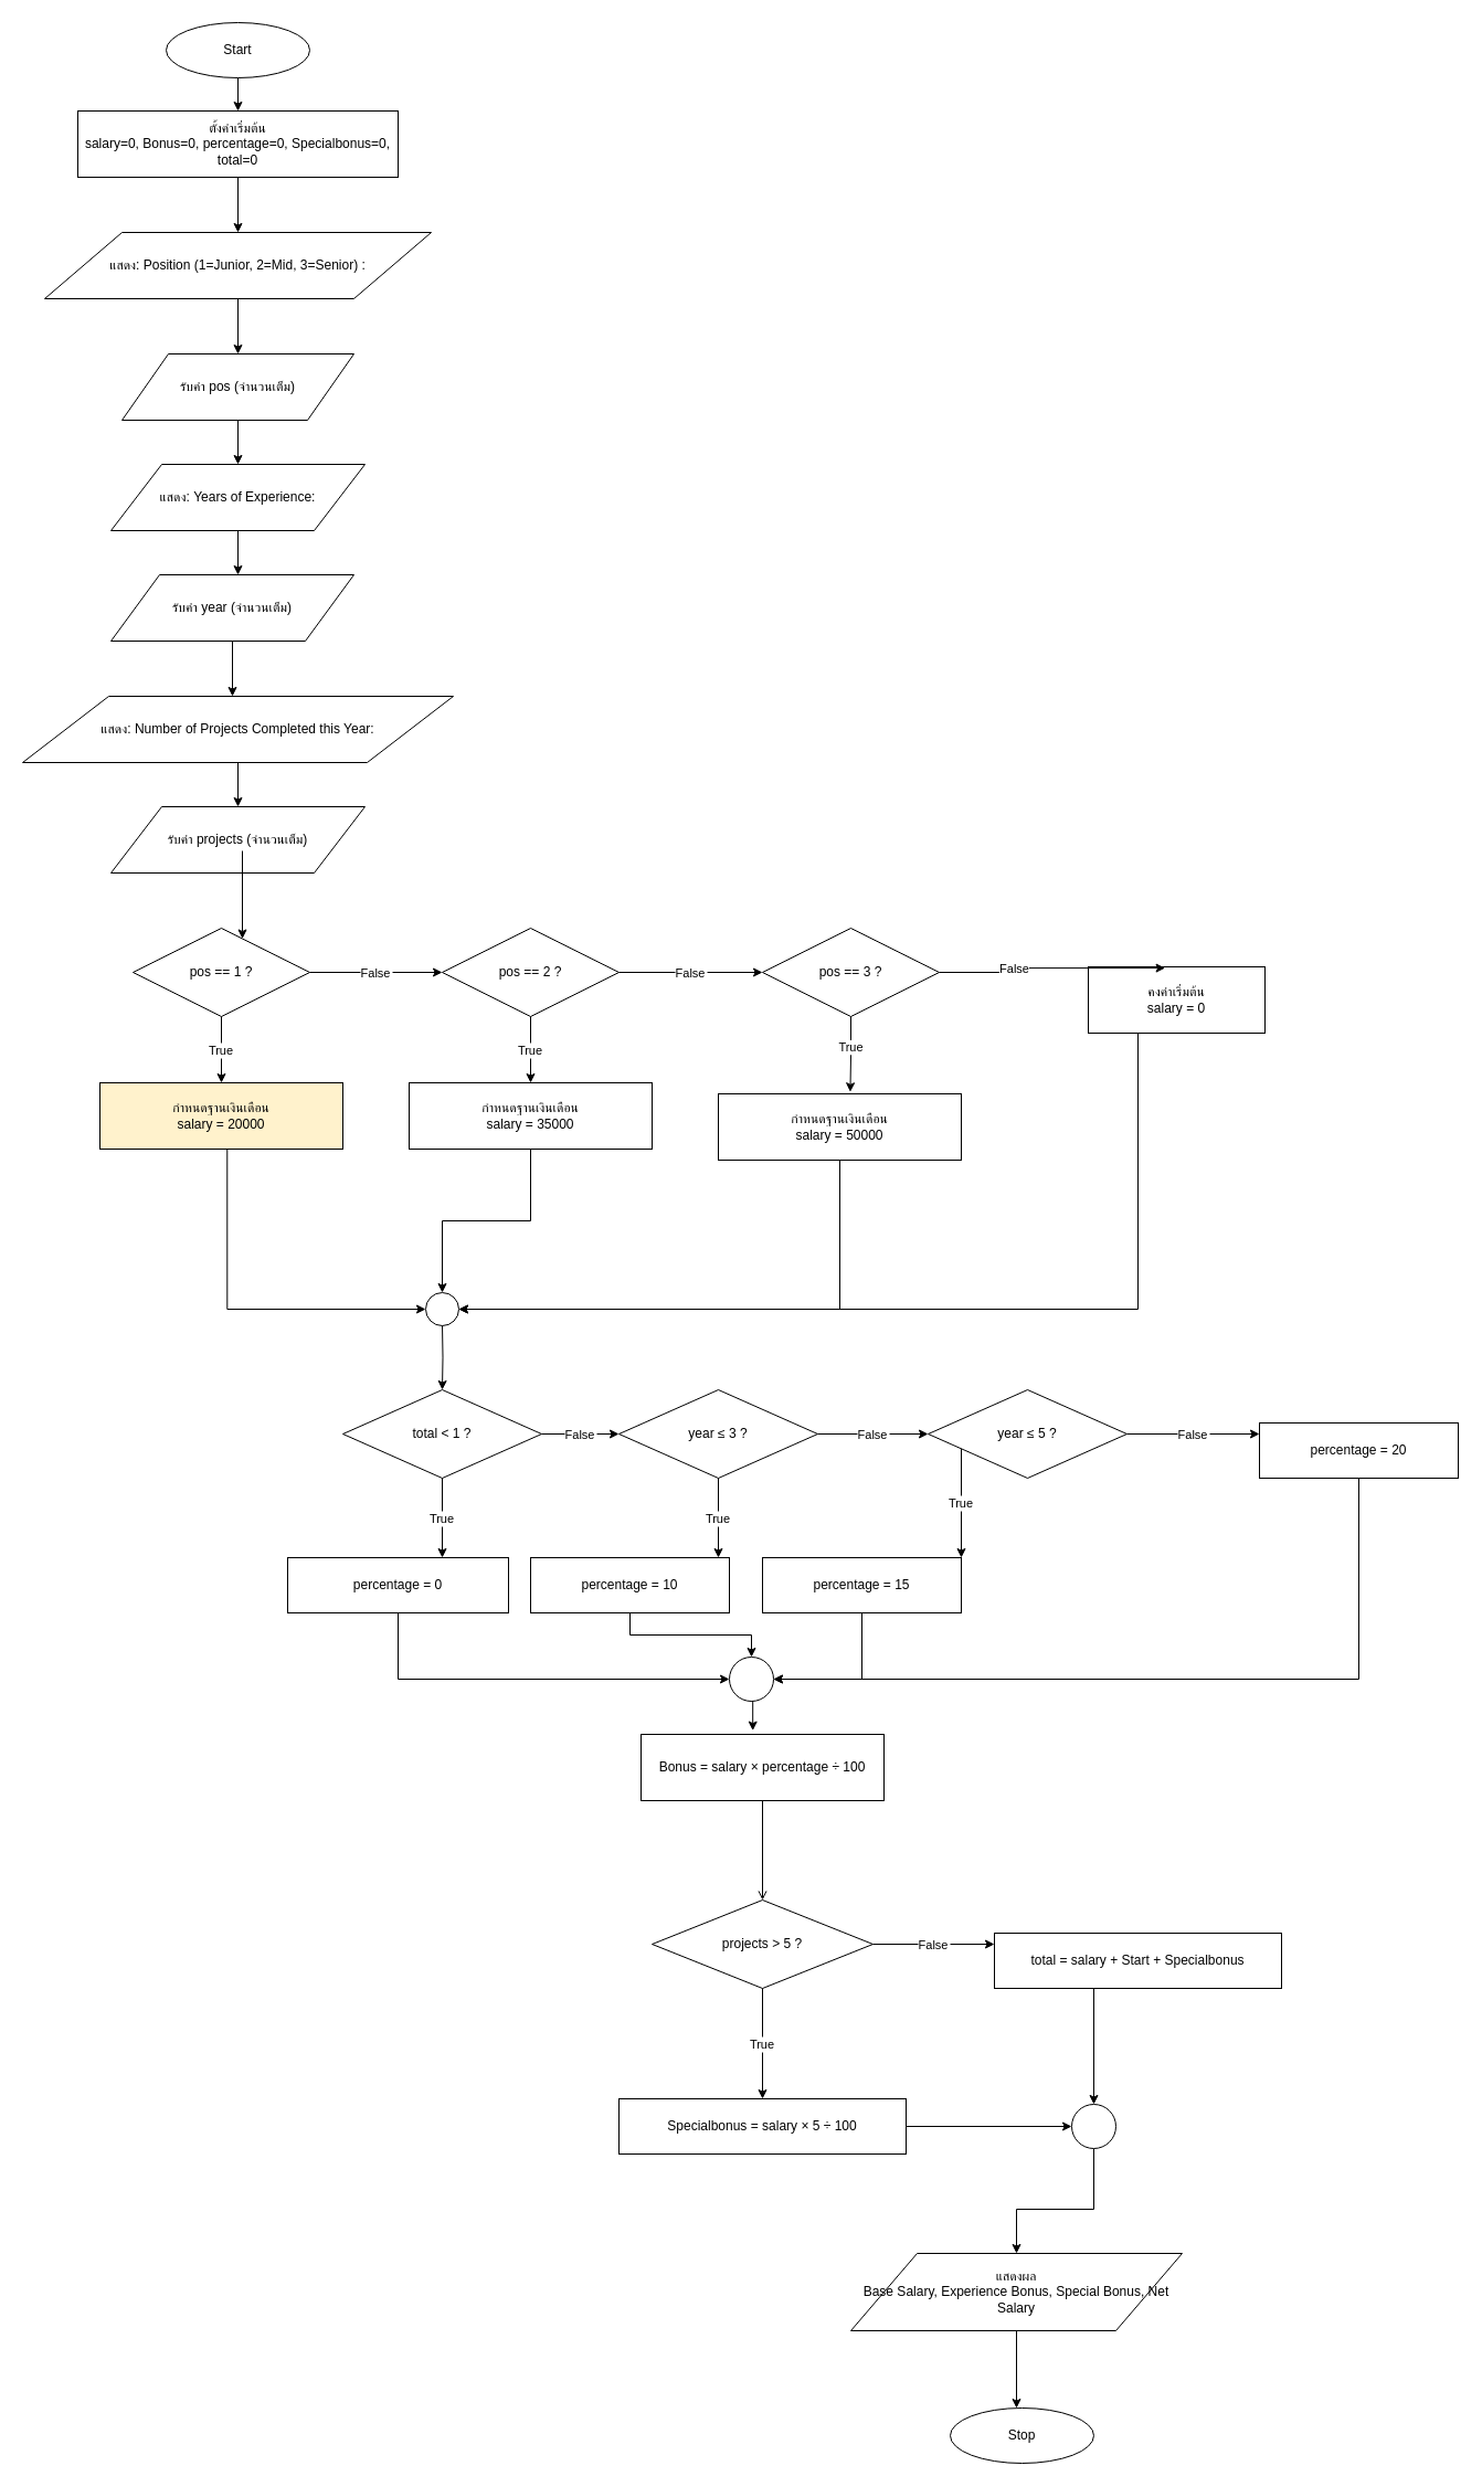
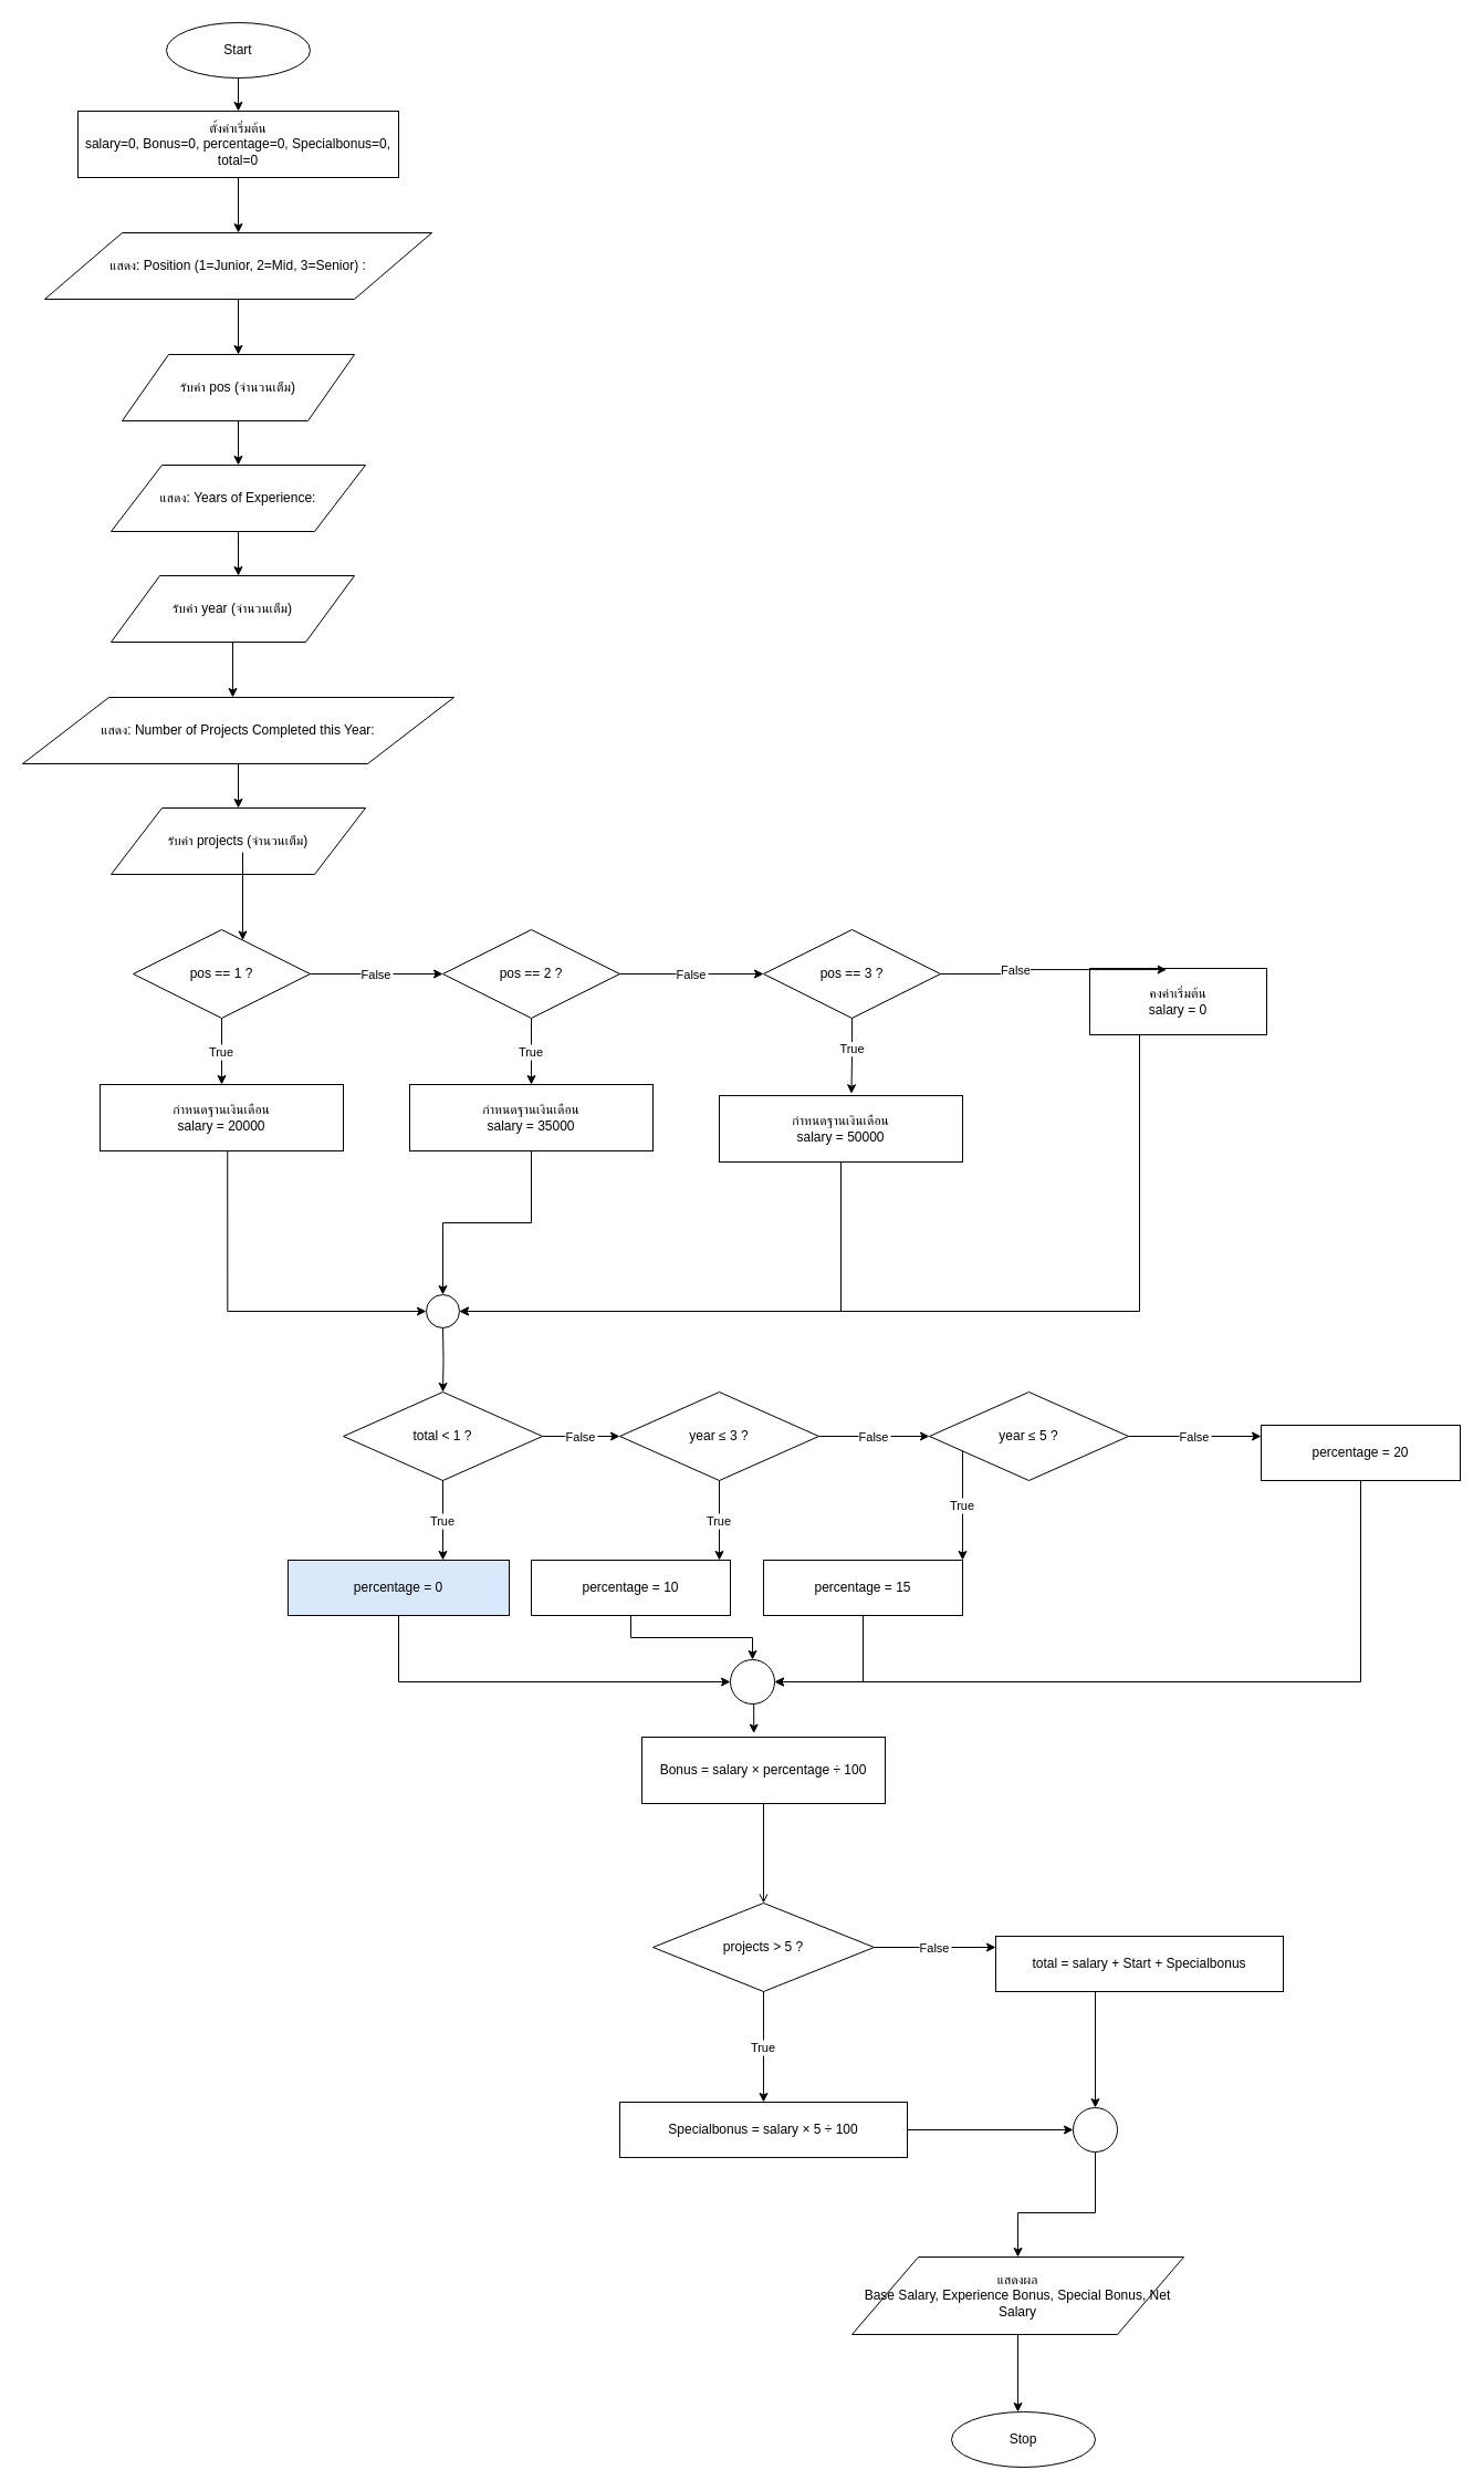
- <mxCell id="12" value="กำหนดฐานเงินเดือน&#10;salary = 20000" style="whiteSpace=wrap;html=1;fillColor=#fff2cc;" vertex="1" parent="1"><mxGeometry x="90" y="980" width="220" height="60" as="geometry" /></mxCell>
+ <mxCell id="12" value="กำหนดฐานเงินเดือน&#10;salary = 20000" style="whiteSpace=wrap;html=1;" vertex="1" parent="1"><mxGeometry x="90" y="980" width="220" height="60" as="geometry" /></mxCell>
- <mxCell id="24" value="percentage = 0" style="whiteSpace=wrap;html=1;" vertex="1" parent="1"><mxGeometry x="260" y="1410" width="200" height="50" as="geometry" /></mxCell>
+ <mxCell id="24" value="percentage = 0" style="whiteSpace=wrap;html=1;fillColor=#dae8fc;" vertex="1" parent="1"><mxGeometry x="260" y="1410" width="200" height="50" as="geometry" /></mxCell>
